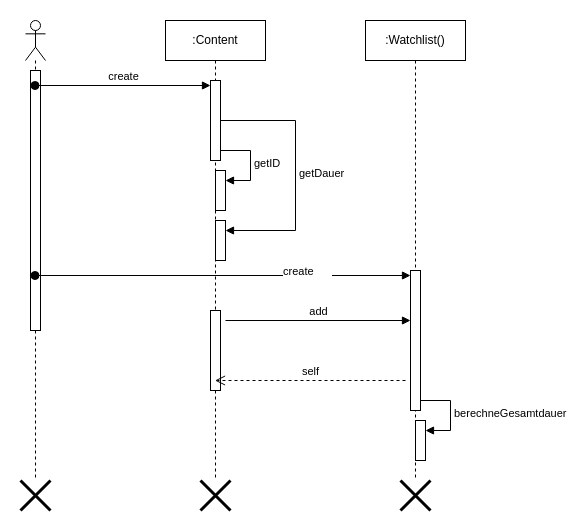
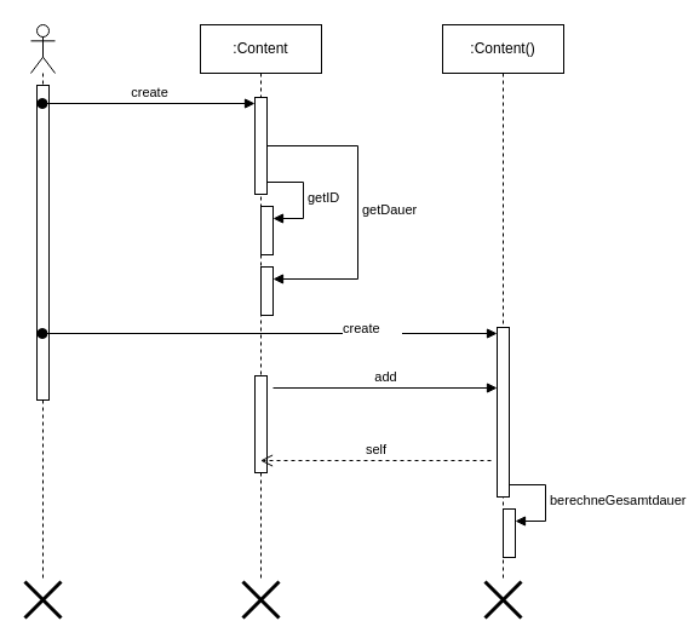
- <mxCell id="12" value=":Watchlist()" style="shape=umlLifeline;whiteSpace=wrap;html=1;container=1;dropTarget=0;collapsible=0;recursiveResize=0;outlineConnect=0;portConstraint=eastwest;newEdgeStyle={&quot;curved&quot;:0,&quot;rounded&quot;:0};points=[[0,0,0,0,5],[0,1,0,0,-5],[1,0,0,0,5],[1,1,0,0,-5]];perimeter=rectanglePerimeter;targetShapes=umlLifeline;participant=label;" vertex="1" parent="1"><mxGeometry x="365" y="20" width="100" height="460" as="geometry" /></mxCell>
+ <mxCell id="12" value=":Content()" style="shape=umlLifeline;whiteSpace=wrap;html=1;container=1;dropTarget=0;collapsible=0;recursiveResize=0;outlineConnect=0;portConstraint=eastwest;newEdgeStyle={&quot;curved&quot;:0,&quot;rounded&quot;:0};points=[[0,0,0,0,5],[0,1,0,0,-5],[1,0,0,0,5],[1,1,0,0,-5]];perimeter=rectanglePerimeter;targetShapes=umlLifeline;participant=label;" vertex="1" parent="1"><mxGeometry x="365" y="20" width="100" height="460" as="geometry" /></mxCell>
